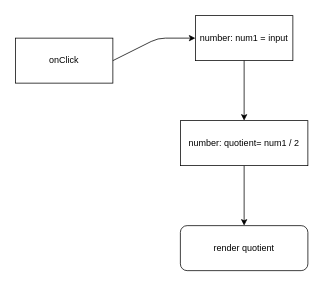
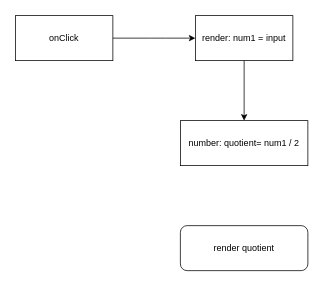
- <mxCell id="4" value="number: num1 = input" style="rounded=0;whiteSpace=wrap;html=1;" vertex="1" parent="1"><mxGeometry x="260" y="20" width="130" height="60" as="geometry" /></mxCell>
+ <mxCell id="4" value="render: num1 = input" style="rounded=0;whiteSpace=wrap;html=1;" vertex="1" parent="1"><mxGeometry x="260" y="20" width="130" height="60" as="geometry" /></mxCell>
- <mxCell id="2" value="onClick" style="rounded=0;whiteSpace=wrap;html=1;" vertex="1" parent="1"><mxGeometry x="20" y="50" width="130" height="60" as="geometry" /></mxCell>
+ <mxCell id="2" value="onClick" style="rounded=0;whiteSpace=wrap;html=1;" vertex="1" parent="1"><mxGeometry x="20" y="20" width="130" height="60" as="geometry" /></mxCell>
- <mxCell id="6" value="" style="edgeStyle=orthogonalEdgeStyle;rounded=0;orthogonalLoop=1;jettySize=auto;html=1;" edge="1" parent="1" source="7" target="8"><mxGeometry relative="1" as="geometry" /></mxCell>
